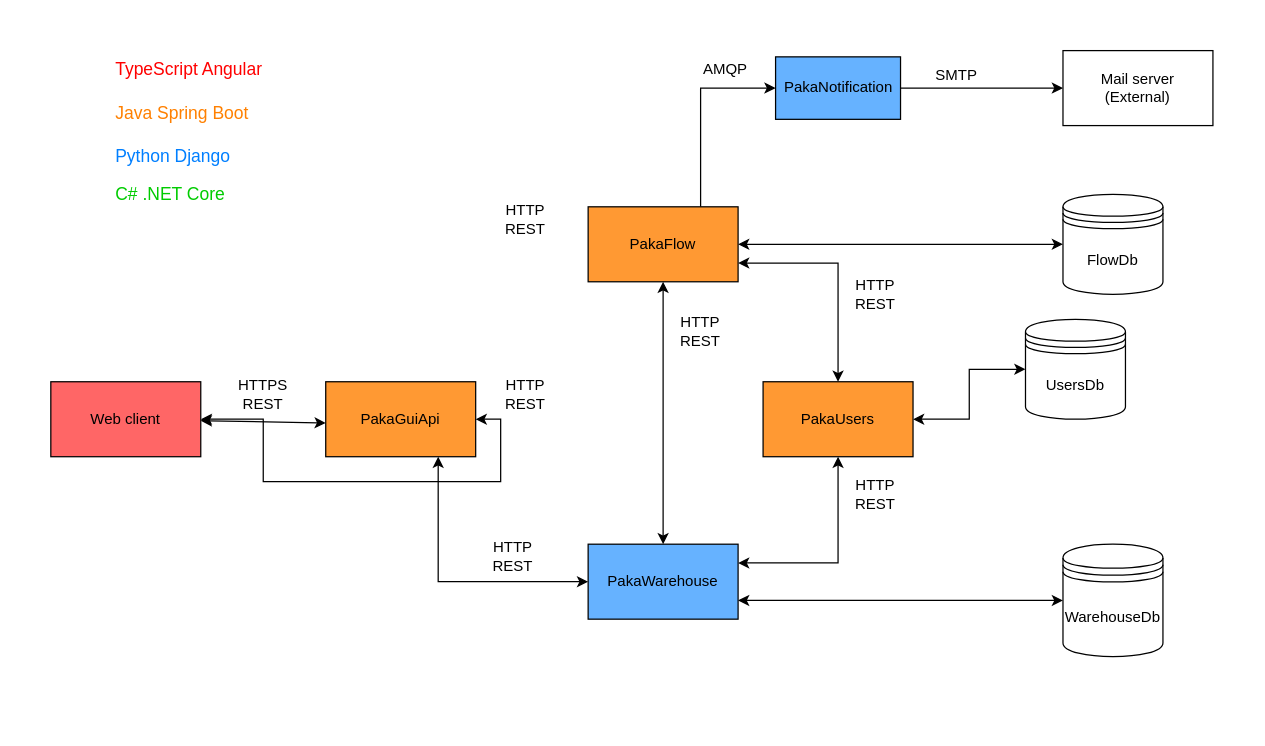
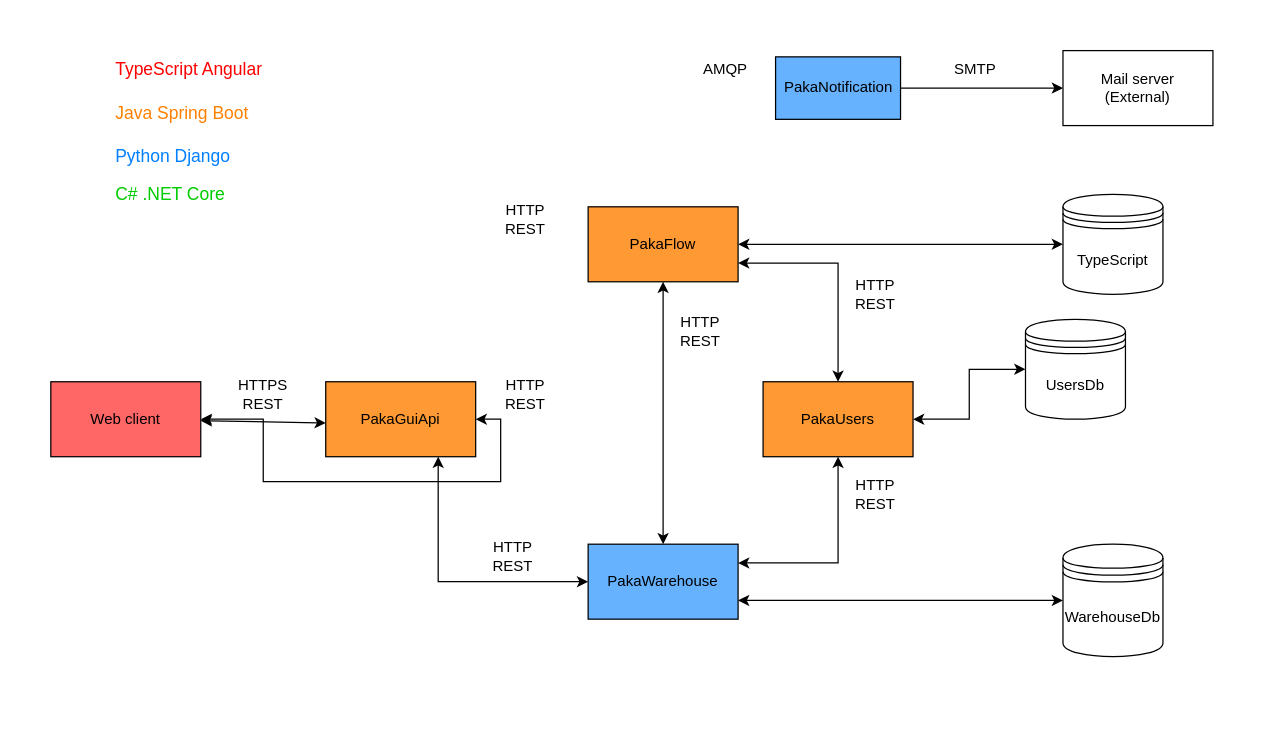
- <mxCell id="35" value="SMTP" style="text;html=1;strokeColor=none;fillColor=none;align=center;verticalAlign=middle;whiteSpace=wrap;rounded=0;" vertex="1" parent="1"><mxGeometry x="745" y="50" width="40" height="20" as="geometry" /></mxCell>
+ <mxCell id="35" value="SMTP" style="text;html=1;strokeColor=none;fillColor=none;align=center;verticalAlign=middle;whiteSpace=wrap;rounded=0;" vertex="1" parent="1"><mxGeometry x="760" y="45" width="40" height="20" as="geometry" /></mxCell>
- <mxCell id="13" style="edgeStyle=orthogonalEdgeStyle;rounded=0;orthogonalLoop=1;jettySize=auto;html=1;exitX=0.75;exitY=0;exitDx=0;exitDy=0;entryX=0;entryY=0.5;entryDx=0;entryDy=0;startArrow=none;startFill=0;" parent="1" source="14" target="21" edge="1"><mxGeometry relative="1" as="geometry" /></mxCell>
- <mxCell id="3" value="FlowDb" style="shape=datastore;whiteSpace=wrap;html=1;" parent="1" vertex="1"><mxGeometry x="850" y="155" width="80" height="80" as="geometry" /></mxCell>
+ <mxCell id="3" value="TypeScript" style="shape=datastore;whiteSpace=wrap;html=1;" parent="1" vertex="1"><mxGeometry x="850" y="155" width="80" height="80" as="geometry" /></mxCell>
